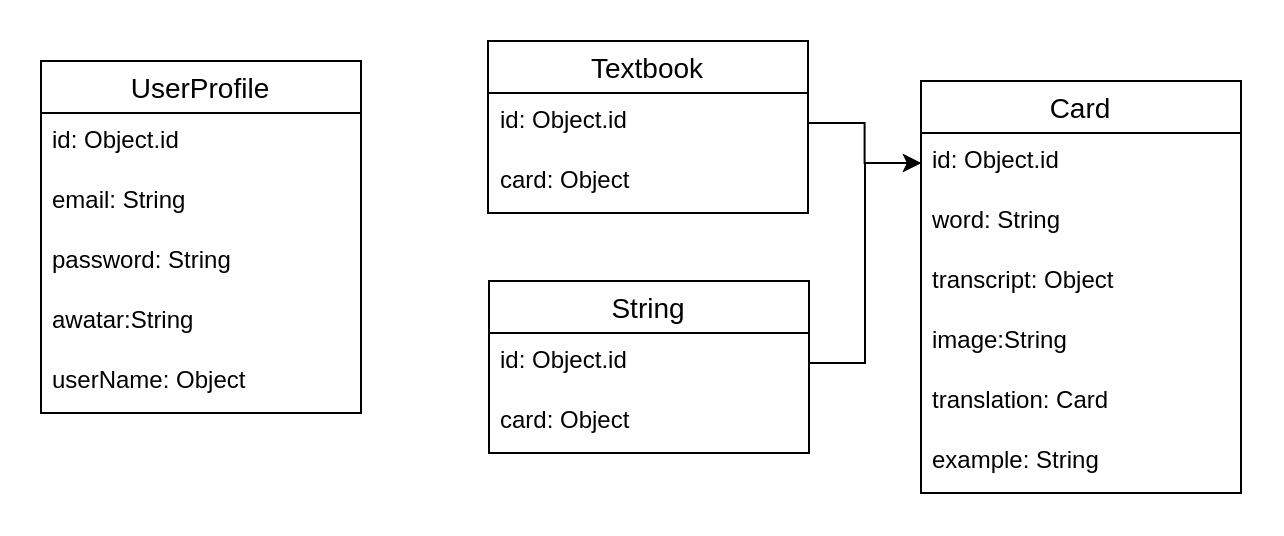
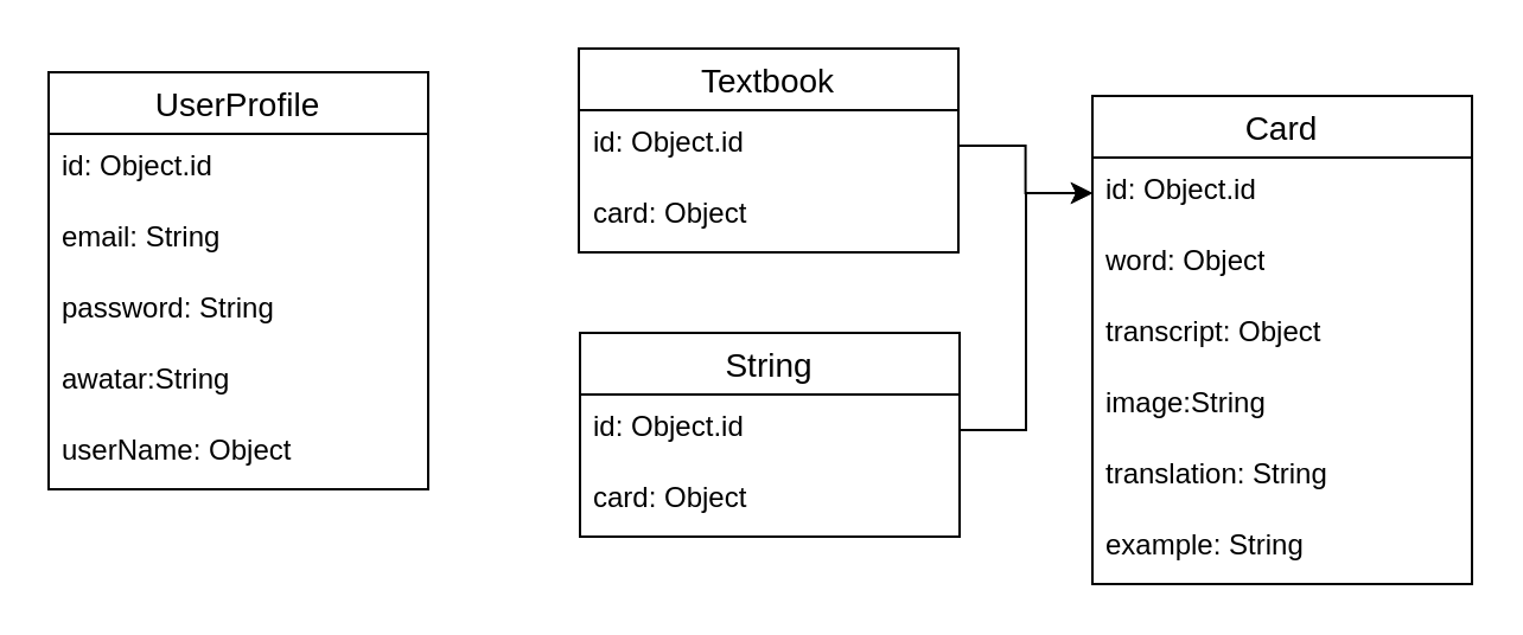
- <mxCell id="13" value="word: String" style="text;strokeColor=none;fillColor=none;spacingLeft=4;spacingRight=4;overflow=hidden;rotatable=0;points=[[0,0.5],[1,0.5]];portConstraint=eastwest;fontSize=12;whiteSpace=wrap;html=1;" vertex="1" parent="11"><mxGeometry y="56" width="160" height="30" as="geometry" /></mxCell>
+ <mxCell id="13" value="word: Object" style="text;strokeColor=none;fillColor=none;spacingLeft=4;spacingRight=4;overflow=hidden;rotatable=0;points=[[0,0.5],[1,0.5]];portConstraint=eastwest;fontSize=12;whiteSpace=wrap;html=1;" vertex="1" parent="11"><mxGeometry y="56" width="160" height="30" as="geometry" /></mxCell>
- <mxCell id="16" value="translation: Card" style="text;strokeColor=none;fillColor=none;spacingLeft=4;spacingRight=4;overflow=hidden;rotatable=0;points=[[0,0.5],[1,0.5]];portConstraint=eastwest;fontSize=12;whiteSpace=wrap;html=1;" vertex="1" parent="11"><mxGeometry y="146" width="160" height="30" as="geometry" /></mxCell>
+ <mxCell id="16" value="translation: String" style="text;strokeColor=none;fillColor=none;spacingLeft=4;spacingRight=4;overflow=hidden;rotatable=0;points=[[0,0.5],[1,0.5]];portConstraint=eastwest;fontSize=12;whiteSpace=wrap;html=1;" vertex="1" parent="11"><mxGeometry y="146" width="160" height="30" as="geometry" /></mxCell>
